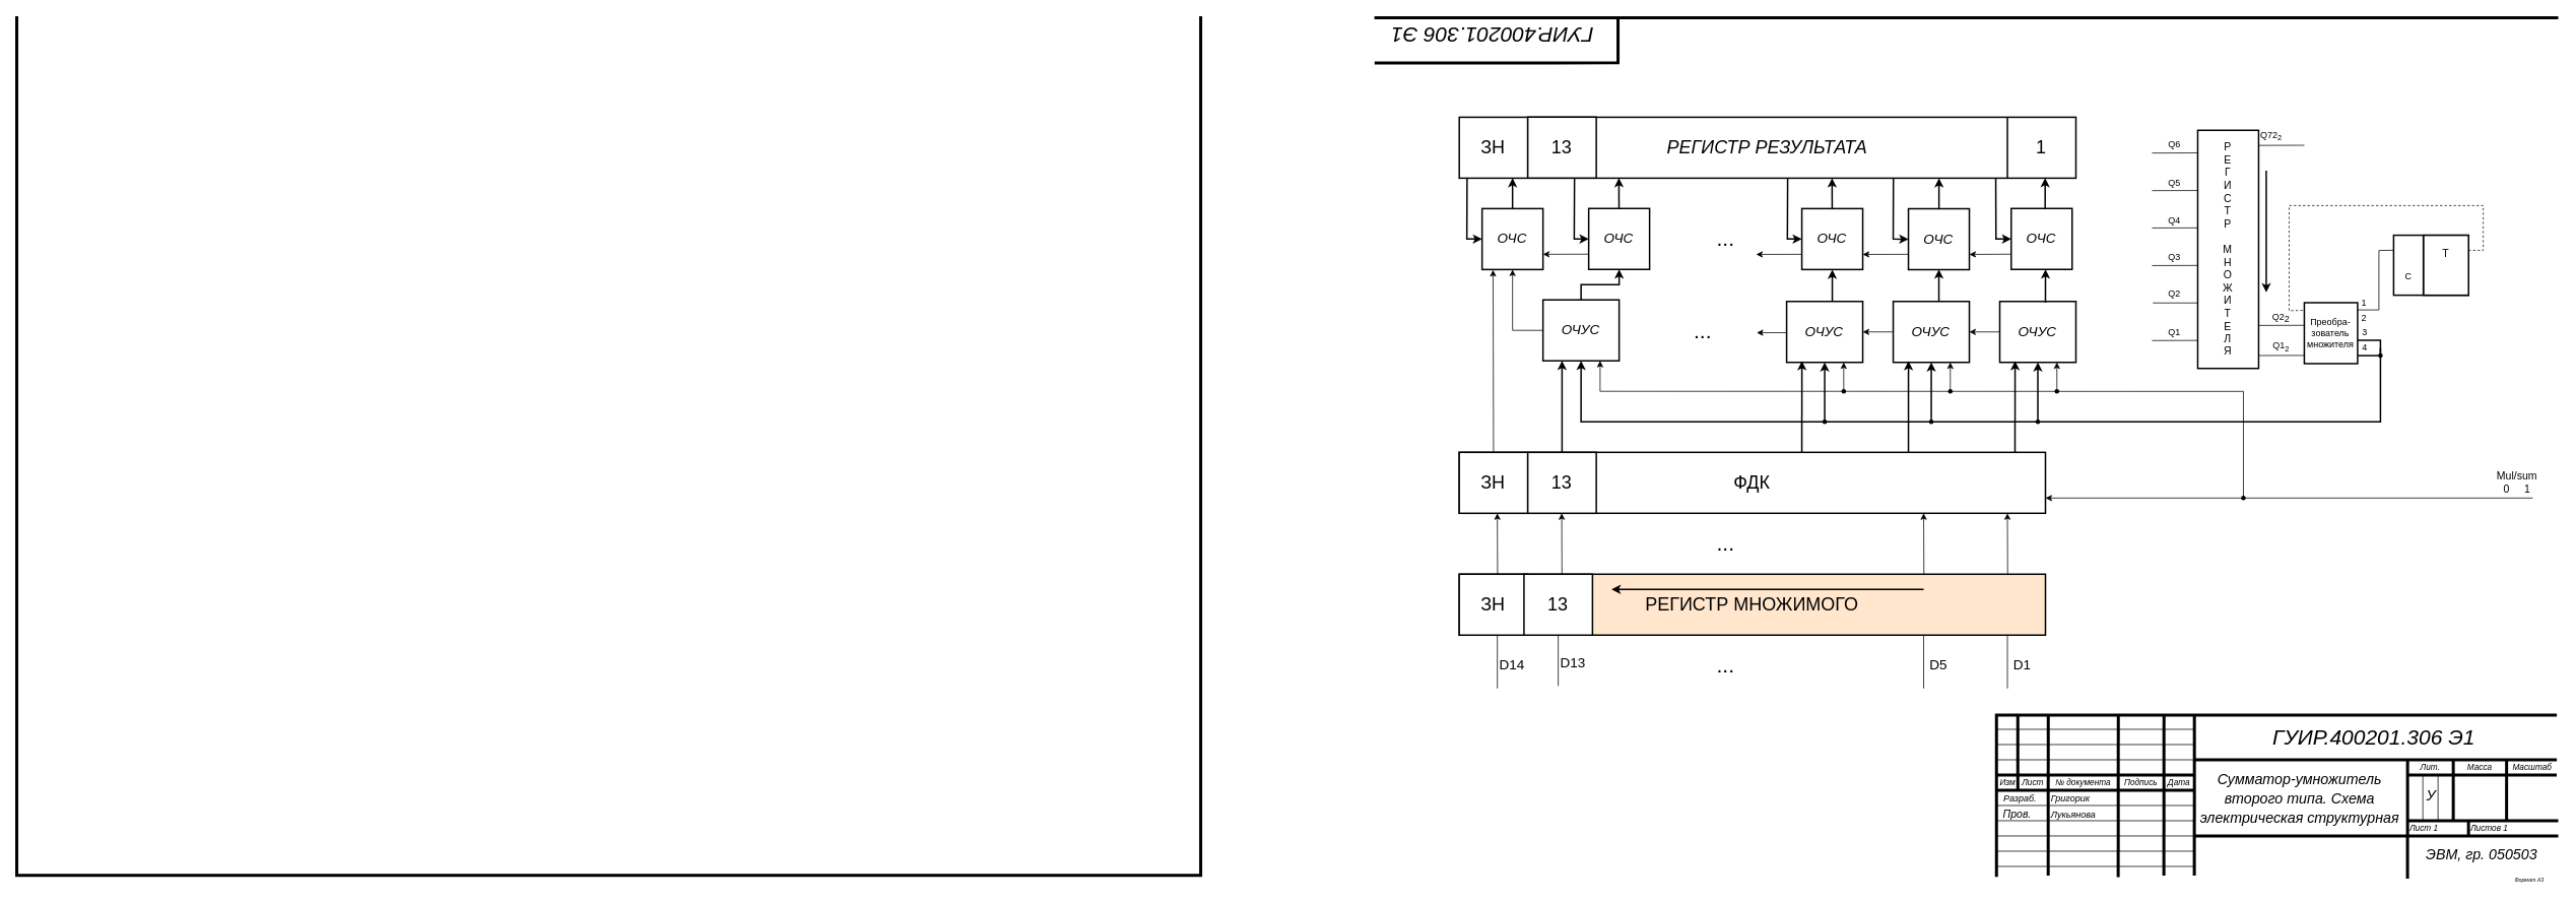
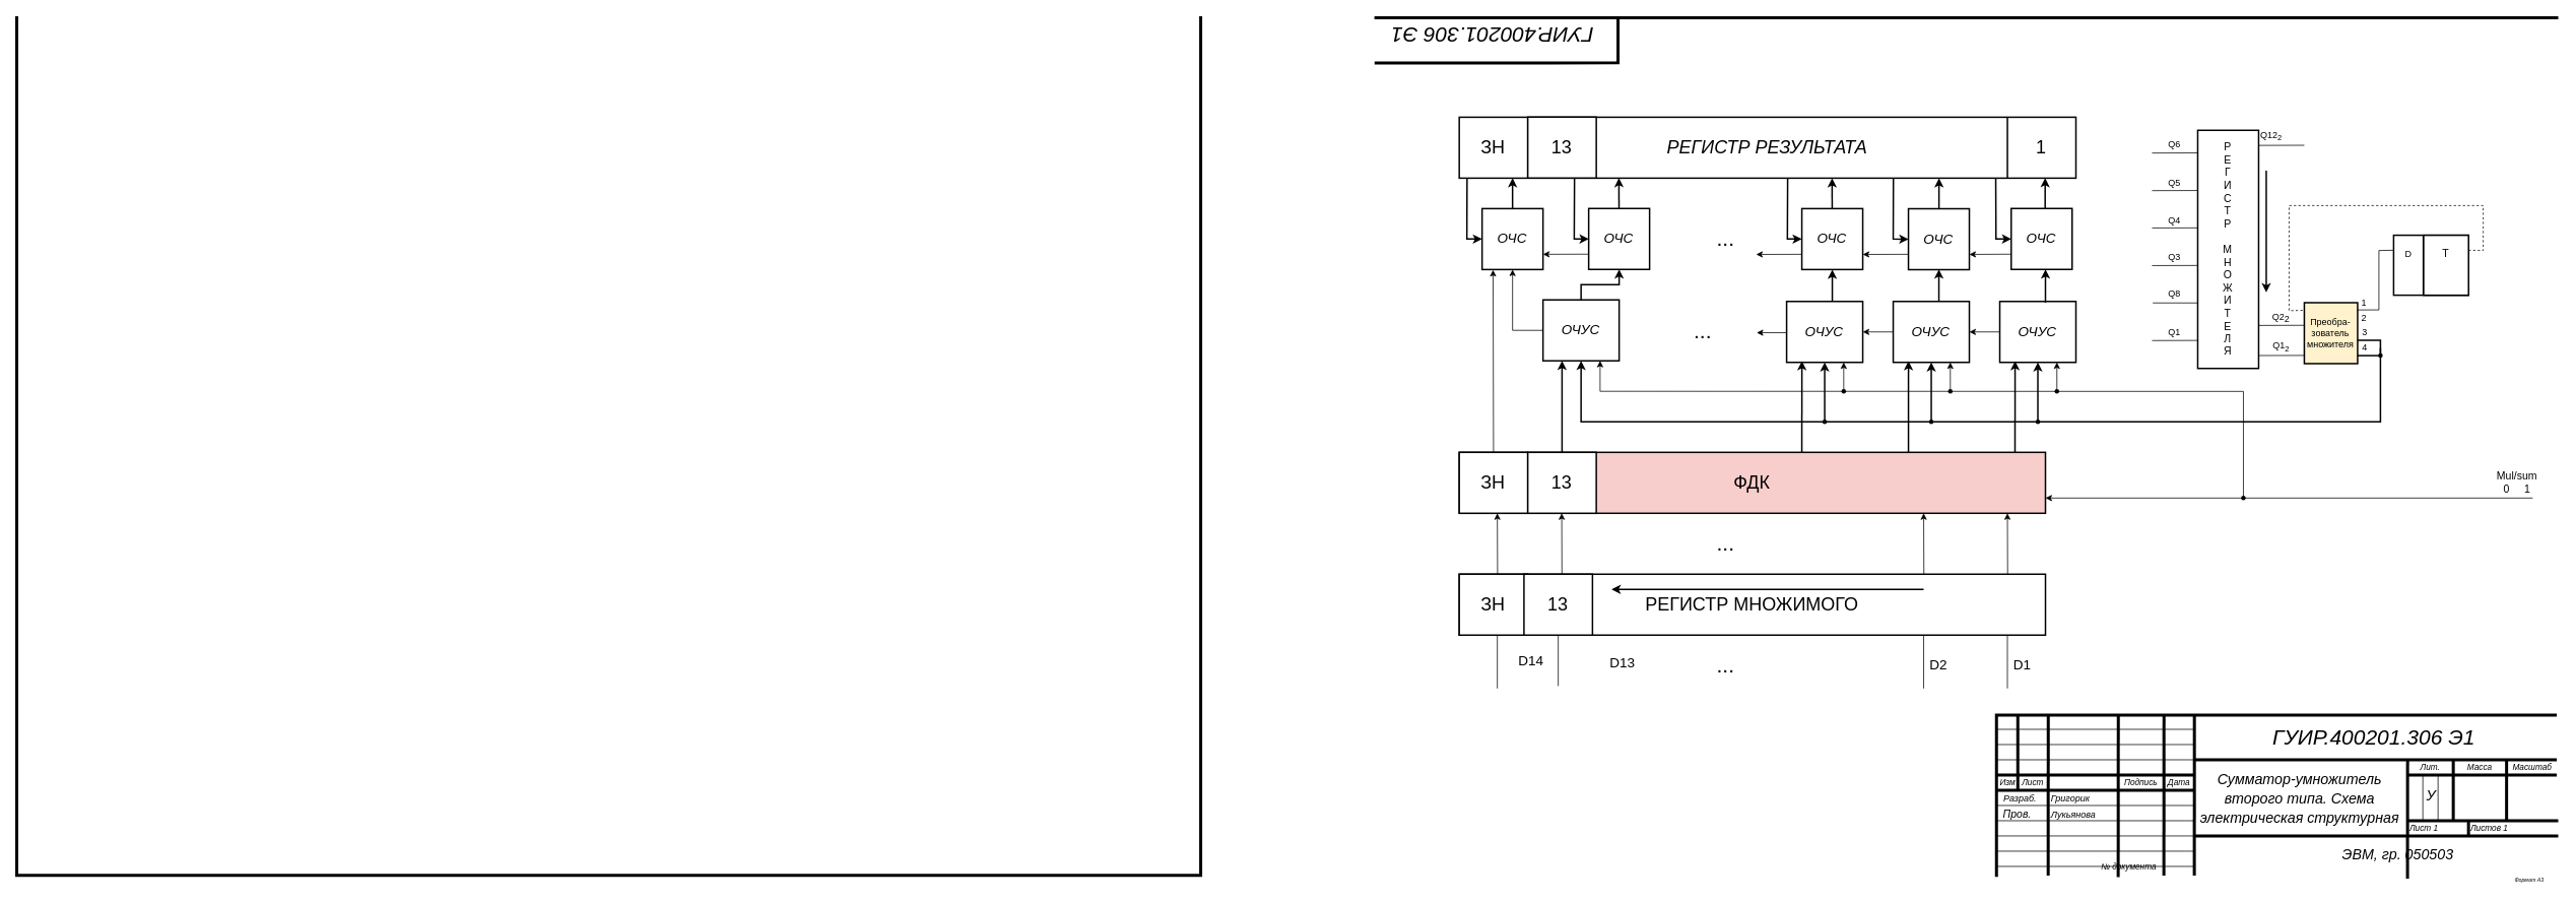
- <mxCell id="119" value="&lt;p class=&quot;MsoNormal&quot;&gt;&lt;span lang=&quot;EN-US&quot;&gt;Q72&lt;sub&gt;2&lt;/sub&gt;&lt;/span&gt;&lt;/p&gt;" style="text;whiteSpace=wrap;html=1;" parent="1" vertex="1"><mxGeometry x="2965.61" y="150.89" width="40" height="39.37" as="geometry" /></mxCell>
+ <mxCell id="119" value="&lt;p class=&quot;MsoNormal&quot;&gt;&lt;span lang=&quot;EN-US&quot;&gt;Q12&lt;sub&gt;2&lt;/sub&gt;&lt;/span&gt;&lt;/p&gt;" style="text;whiteSpace=wrap;html=1;" parent="1" vertex="1"><mxGeometry x="2965.61" y="150.89" width="40" height="39.37" as="geometry" /></mxCell>
+ <mxCell id="42" value="D" style="text;html=1;strokeColor=none;fillColor=none;align=center;verticalAlign=middle;whiteSpace=wrap;rounded=0;strokeWidth=2;" parent="1" vertex="1"><mxGeometry x="3142.78" y="323.1" width="39.37" height="20" as="geometry" /></mxCell>
- <mxCell id="43" value="C" style="text;html=1;strokeColor=none;fillColor=none;align=center;verticalAlign=middle;whiteSpace=wrap;rounded=0;strokeWidth=2;" parent="1" vertex="1"><mxGeometry x="3142.78" y="352.78" width="39.37" height="19.84" as="geometry" /></mxCell>
- <mxCell id="34" value="Q2" style="text;html=1;strokeColor=none;fillColor=none;align=center;verticalAlign=middle;whiteSpace=wrap;rounded=0;" parent="1" vertex="1"><mxGeometry x="2835.46" y="375.3" width="40" height="20" as="geometry" /></mxCell>
+ <mxCell id="34" value="Q8" style="text;html=1;strokeColor=none;fillColor=none;align=center;verticalAlign=middle;whiteSpace=wrap;rounded=0;" parent="1" vertex="1"><mxGeometry x="2835.46" y="375.3" width="40" height="20" as="geometry" /></mxCell>
- <mxCell id="40" value="Преобра-&lt;br&gt;зователь&lt;br&gt;множителя" style="rounded=0;whiteSpace=wrap;html=1;strokeWidth=2;" parent="1" vertex="1"><mxGeometry x="3025.46" y="396.95" width="70" height="80" as="geometry" /></mxCell>
+ <mxCell id="40" value="Преобра-&lt;br&gt;зователь&lt;br&gt;множителя" style="rounded=0;whiteSpace=wrap;html=1;strokeWidth=2;fillColor=#fff2cc;" parent="1" vertex="1"><mxGeometry x="3025.46" y="396.95" width="70" height="80" as="geometry" /></mxCell>
- <mxCell id="54" value="&lt;font style=&quot;font-size: 24px&quot;&gt;ФДК&lt;/font&gt;" style="rounded=0;whiteSpace=wrap;html=1;strokeWidth=2;" parent="1" vertex="1"><mxGeometry x="1915.46" y="593.42" width="770" height="80" as="geometry" /></mxCell>
+ <mxCell id="54" value="&lt;font style=&quot;font-size: 24px&quot;&gt;ФДК&lt;/font&gt;" style="rounded=0;whiteSpace=wrap;html=1;strokeWidth=2;fillColor=#f8cecc;" parent="1" vertex="1"><mxGeometry x="1915.46" y="593.42" width="770" height="80" as="geometry" /></mxCell>
- <mxCell id="57" value="&lt;font style=&quot;font-size: 24px&quot;&gt;РЕГИСТР МНОЖИМОГО&lt;/font&gt;" style="rounded=0;whiteSpace=wrap;html=1;strokeWidth=2;fillColor=#ffe6cc;" parent="1" vertex="1"><mxGeometry x="1915.46" y="753.42" width="770" height="80" as="geometry" /></mxCell>
+ <mxCell id="57" value="&lt;font style=&quot;font-size: 24px&quot;&gt;РЕГИСТР МНОЖИМОГО&lt;/font&gt;" style="rounded=0;whiteSpace=wrap;html=1;strokeWidth=2;" parent="1" vertex="1"><mxGeometry x="1915.46" y="753.42" width="770" height="80" as="geometry" /></mxCell>
- <mxCell id="68" value="&lt;font style=&quot;font-size: 18px&quot;&gt;D13&lt;/font&gt;" style="text;html=1;strokeColor=none;fillColor=none;align=center;verticalAlign=middle;whiteSpace=wrap;rounded=0;" parent="1" vertex="1"><mxGeometry x="2045.46" y="860.26" width="40" height="20" as="geometry" /></mxCell>
+ <mxCell id="68" value="&lt;font style=&quot;font-size: 18px&quot;&gt;D13&lt;/font&gt;" style="text;html=1;strokeColor=none;fillColor=none;align=center;verticalAlign=middle;whiteSpace=wrap;rounded=0;" parent="1" vertex="1"><mxGeometry x="2110.46" y="860.26" width="40" height="20" as="geometry" /></mxCell>
- <mxCell id="69" value="&lt;font style=&quot;font-size: 18px&quot;&gt;D14&lt;/font&gt;" style="text;html=1;strokeColor=none;fillColor=none;align=center;verticalAlign=middle;whiteSpace=wrap;rounded=0;" parent="1" vertex="1"><mxGeometry x="1965.46" y="863.42" width="40" height="20" as="geometry" /></mxCell>
+ <mxCell id="69" value="&lt;font style=&quot;font-size: 18px&quot;&gt;D14&lt;/font&gt;" style="text;html=1;strokeColor=none;fillColor=none;align=center;verticalAlign=middle;whiteSpace=wrap;rounded=0;" parent="1" vertex="1"><mxGeometry x="1990.46" y="858.42" width="40" height="20" as="geometry" /></mxCell>
- <mxCell id="67" value="&lt;font style=&quot;font-size: 18px&quot;&gt;D5&lt;/font&gt;" style="text;html=1;strokeColor=none;fillColor=none;align=center;verticalAlign=middle;whiteSpace=wrap;rounded=0;" parent="1" vertex="1"><mxGeometry x="2525.46" y="863.42" width="40" height="20" as="geometry" /></mxCell>
+ <mxCell id="67" value="&lt;font style=&quot;font-size: 18px&quot;&gt;D2&lt;/font&gt;" style="text;html=1;strokeColor=none;fillColor=none;align=center;verticalAlign=middle;whiteSpace=wrap;rounded=0;" parent="1" vertex="1"><mxGeometry x="2525.46" y="863.42" width="40" height="20" as="geometry" /></mxCell>
- <mxCell id="150" value="&lt;font style=&quot;font-size:11px;font-family:Arial;color:#000000;direction:ltr;letter-spacing:0px;line-height:120%;opacity:1&quot;&gt;&lt;i&gt;№ документа&lt;br/&gt;&lt;/i&gt;&lt;/font&gt;" style="verticalAlign=middle;align=center;vsdxID=168;fillColor=none;gradientColor=none;shape=stencil(nZBLDoAgDERP0z3SIyjew0SURgSD+Lu9kMZoXLhwN9O+tukAlrNpJg1SzDH4QW/URgNYgZTkjA4UkwJUgGXng+6DX1zLfmoymdXo17xh5zmRJ6Q42BWCfc2oJfdAr+Yv+AP9Cb7OJ3H/2JG1HNGz/84klThPVCc=);strokeColor=none;strokeWidth=4;spacingTop=-1;spacingBottom=-1;spacingLeft=-1;spacingRight=-1;labelBackgroundColor=none;rounded=0;html=1;whiteSpace=wrap;" parent="1" vertex="1"><mxGeometry x="2691.13" y="1019.1" width="88" height="16" as="geometry" /></mxCell>
+ <mxCell id="150" value="&lt;font style=&quot;font-size:11px;font-family:Arial;color:#000000;direction:ltr;letter-spacing:0px;line-height:120%;opacity:1&quot;&gt;&lt;i&gt;№ документа&lt;br/&gt;&lt;/i&gt;&lt;/font&gt;" style="verticalAlign=middle;align=center;vsdxID=168;fillColor=none;gradientColor=none;shape=stencil(nZBLDoAgDERP0z3SIyjew0SURgSD+Lu9kMZoXLhwN9O+tukAlrNpJg1SzDH4QW/URgNYgZTkjA4UkwJUgGXng+6DX1zLfmoymdXo17xh5zmRJ6Q42BWCfc2oJfdAr+Yv+AP9Cb7OJ3H/2JG1HNGz/84klThPVCc=);strokeColor=none;strokeWidth=4;spacingTop=-1;spacingBottom=-1;spacingLeft=-1;spacingRight=-1;labelBackgroundColor=none;rounded=0;html=1;whiteSpace=wrap;" parent="1" vertex="1"><mxGeometry x="2751.13" y="1129.1" width="88" height="16" as="geometry" /></mxCell>
- <mxCell id="162" value="&lt;p style=&quot;margin-left: 0 ; margin-right: 0 ; margin-top: 0px ; margin-bottom: 0px ; text-indent: 0 ; direction: ltr&quot;&gt;&lt;font style=&quot;font-size: 19px ; font-family: &amp;#34;arial&amp;#34; ; color: #000000 ; direction: ltr ; letter-spacing: 0px ; line-height: 120% ; opacity: 1&quot;&gt;&lt;i&gt;ЭВМ, гр. 050503&lt;/i&gt;&lt;/font&gt;&lt;font style=&quot;font-size: 19px ; font-family: &amp;#34;arial&amp;#34; ; color: #000000 ; direction: ltr ; letter-spacing: 0px ; line-height: 120% ; opacity: 1&quot;&gt;&lt;i&gt;&lt;br&gt;&lt;/i&gt;&lt;/font&gt;&lt;/p&gt;" style="verticalAlign=middle;align=center;vsdxID=180;fillColor=none;gradientColor=none;shape=stencil(nZBLDoAgDERP0z3SIyjew0SURgSD+Lu9kMZoXLhwN9O+tukAlrNpJg1SzDH4QW/URgNYgZTkjA4UkwJUgGXng+6DX1zLfmoymdXo17xh5zmRJ6Q42BWCfc2oJfdAr+Yv+AP9Cb7OJ3H/2JG1HNGz/84klThPVCc=);strokeColor=none;strokeWidth=4;spacingTop=-1;spacingBottom=-1;spacingLeft=-1;spacingRight=-1;labelBackgroundColor=none;rounded=0;html=1;whiteSpace=wrap;" parent="1" vertex="1"><mxGeometry x="3162.13" y="1114.1" width="193" height="16" as="geometry" /></mxCell>
+ <mxCell id="162" value="&lt;p style=&quot;margin-left: 0 ; margin-right: 0 ; margin-top: 0px ; margin-bottom: 0px ; text-indent: 0 ; direction: ltr&quot;&gt;&lt;font style=&quot;font-size: 19px ; font-family: &amp;#34;arial&amp;#34; ; color: #000000 ; direction: ltr ; letter-spacing: 0px ; line-height: 120% ; opacity: 1&quot;&gt;&lt;i&gt;ЭВМ, гр. 050503&lt;/i&gt;&lt;/font&gt;&lt;font style=&quot;font-size: 19px ; font-family: &amp;#34;arial&amp;#34; ; color: #000000 ; direction: ltr ; letter-spacing: 0px ; line-height: 120% ; opacity: 1&quot;&gt;&lt;i&gt;&lt;br&gt;&lt;/i&gt;&lt;/font&gt;&lt;/p&gt;" style="verticalAlign=middle;align=center;vsdxID=180;fillColor=none;gradientColor=none;shape=stencil(nZBLDoAgDERP0z3SIyjew0SURgSD+Lu9kMZoXLhwN9O+tukAlrNpJg1SzDH4QW/URgNYgZTkjA4UkwJUgGXng+6DX1zLfmoymdXo17xh5zmRJ6Q42BWCfc2oJfdAr+Yv+AP9Cb7OJ3H/2JG1HNGz/84klThPVCc=);strokeColor=none;strokeWidth=4;spacingTop=-1;spacingBottom=-1;spacingLeft=-1;spacingRight=-1;labelBackgroundColor=none;rounded=0;html=1;whiteSpace=wrap;" parent="1" vertex="1"><mxGeometry x="3052.13" y="1114.1" width="193" height="16" as="geometry" /></mxCell>
